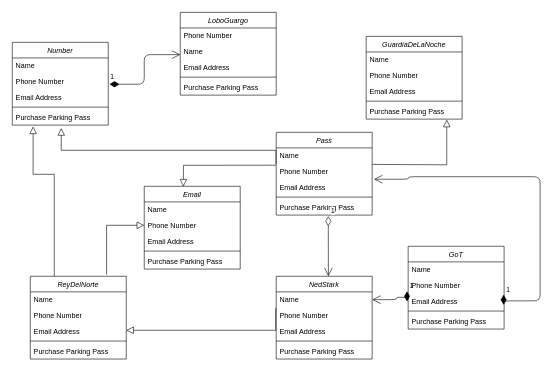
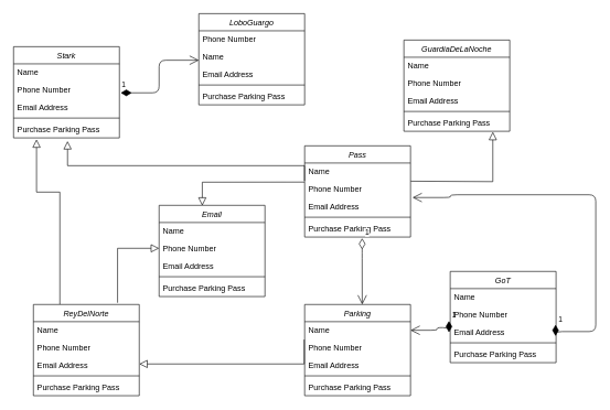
- <mxCell id="42" value="Number" style="swimlane;fontStyle=2;align=center;verticalAlign=top;childLayout=stackLayout;horizontal=1;startSize=26;horizontalStack=0;resizeParent=1;resizeLast=0;collapsible=1;marginBottom=0;rounded=0;shadow=0;strokeWidth=1;" vertex="1" parent="1"><mxGeometry y="70" width="160" height="138" as="geometry" x="20"><mxRectangle x="230" y="140" width="160" height="26" as="alternateBounds" /></mxGeometry></mxCell>
+ <mxCell id="42" value="Stark" style="swimlane;fontStyle=2;align=center;verticalAlign=top;childLayout=stackLayout;horizontal=1;startSize=26;horizontalStack=0;resizeParent=1;resizeLast=0;collapsible=1;marginBottom=0;rounded=0;shadow=0;strokeWidth=1;" vertex="1" parent="1"><mxGeometry y="70" width="160" height="138" as="geometry" x="20"><mxRectangle x="230" y="140" width="160" height="26" as="alternateBounds" /></mxGeometry></mxCell>
- <mxCell id="11" value="NedStark" style="swimlane;fontStyle=2;align=center;verticalAlign=top;childLayout=stackLayout;horizontal=1;startSize=26;horizontalStack=0;resizeParent=1;resizeLast=0;collapsible=1;marginBottom=0;rounded=0;shadow=0;strokeWidth=1;" vertex="1" parent="1"><mxGeometry x="460" y="460" width="160" height="138" as="geometry"><mxRectangle x="230" y="140" width="160" height="26" as="alternateBounds" /></mxGeometry></mxCell>
+ <mxCell id="11" value="Parking" style="swimlane;fontStyle=2;align=center;verticalAlign=top;childLayout=stackLayout;horizontal=1;startSize=26;horizontalStack=0;resizeParent=1;resizeLast=0;collapsible=1;marginBottom=0;rounded=0;shadow=0;strokeWidth=1;" vertex="1" parent="1"><mxGeometry x="460" y="460" width="160" height="138" as="geometry"><mxRectangle x="230" y="140" width="160" height="26" as="alternateBounds" /></mxGeometry></mxCell>
